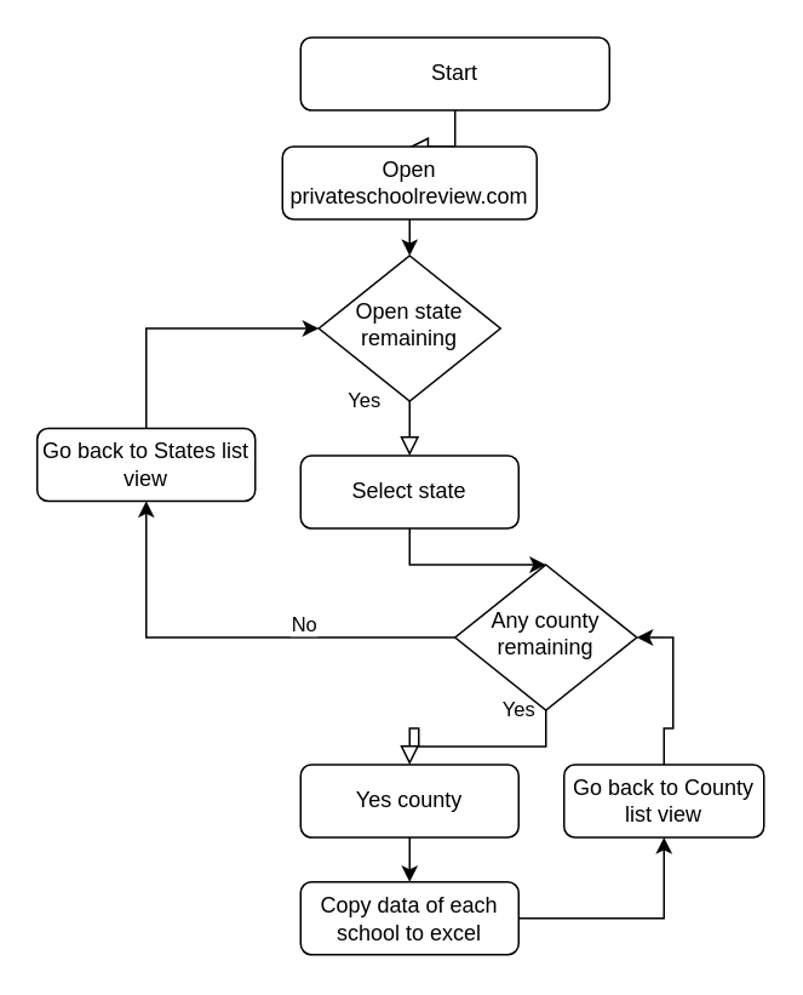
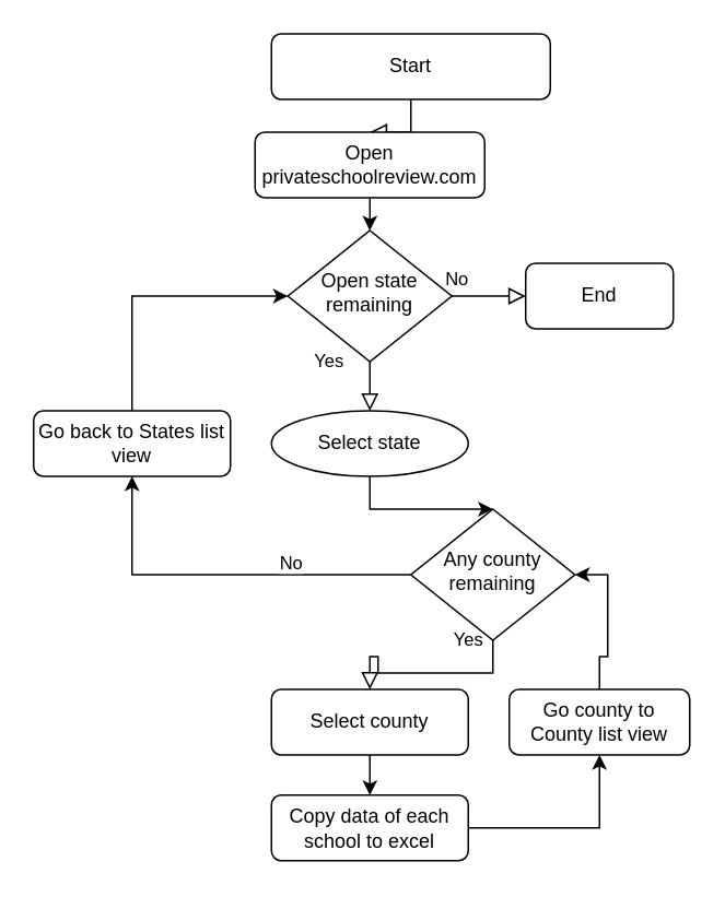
+ <mxCell id="5" value="No" style="edgeStyle=orthogonalEdgeStyle;rounded=0;html=1;jettySize=auto;orthogonalLoop=1;fontSize=11;endArrow=block;endFill=0;endSize=8;strokeWidth=1;shadow=0;labelBackgroundColor=none;entryX=0;entryY=0.5;entryDx=0;entryDy=0;" parent="1" source="6" target="11" edge="1"><mxGeometry x="-0.873" y="10" relative="1" as="geometry"><mxPoint as="offset" /><mxPoint x="400" y="180" as="targetPoint" /></mxGeometry></mxCell>
+ <mxCell id="11" value="End" style="rounded=1;whiteSpace=wrap;html=1;fontSize=12;glass=0;strokeWidth=1;shadow=0;" vertex="1" parent="1"><mxGeometry x="320" y="160" width="90" height="40" as="geometry" /></mxCell>
- <mxCell id="23" value="Go back to States list view" style="rounded=1;whiteSpace=wrap;html=1;fontSize=12;glass=0;strokeWidth=1;shadow=0;" vertex="1" parent="1"><mxGeometry x="20" y="235" width="120" height="40" as="geometry" /></mxCell>
+ <mxCell id="23" value="Go back to States list view" style="rounded=1;whiteSpace=wrap;html=1;fontSize=12;glass=0;strokeWidth=1;shadow=0;" vertex="1" parent="1"><mxGeometry x="20" y="250" width="120" height="40" as="geometry" /></mxCell>
- <mxCell id="10" value="Select state" style="rounded=1;whiteSpace=wrap;html=1;fontSize=12;glass=0;strokeWidth=1;shadow=0;" vertex="1" parent="1"><mxGeometry x="165" y="250" width="120" height="40" as="geometry" /></mxCell>
+ <mxCell id="10" value="Select state" style="ellipse;whiteSpace=wrap;html=1;fontSize=12;glass=0;strokeWidth=1;shadow=0;" vertex="1" parent="1"><mxGeometry x="165" y="250" width="120" height="40" as="geometry" /></mxCell>
- <mxCell id="17" value="Yes county" style="rounded=1;whiteSpace=wrap;html=1;fontSize=12;glass=0;strokeWidth=1;shadow=0;" vertex="1" parent="1"><mxGeometry x="165" y="420" width="120" height="40" as="geometry" /></mxCell>
+ <mxCell id="17" value="Select county" style="rounded=1;whiteSpace=wrap;html=1;fontSize=12;glass=0;strokeWidth=1;shadow=0;" vertex="1" parent="1"><mxGeometry x="165" y="420" width="120" height="40" as="geometry" /></mxCell>
- <mxCell id="21" value="Go back to County list view" style="rounded=1;whiteSpace=wrap;html=1;fontSize=12;glass=0;strokeWidth=1;shadow=0;" vertex="1" parent="1"><mxGeometry x="310" y="420" width="110" height="40" as="geometry" /></mxCell>
+ <mxCell id="21" value="Go county to County list view" style="rounded=1;whiteSpace=wrap;html=1;fontSize=12;glass=0;strokeWidth=1;shadow=0;" vertex="1" parent="1"><mxGeometry x="310" y="420" width="110" height="40" as="geometry" /></mxCell>
